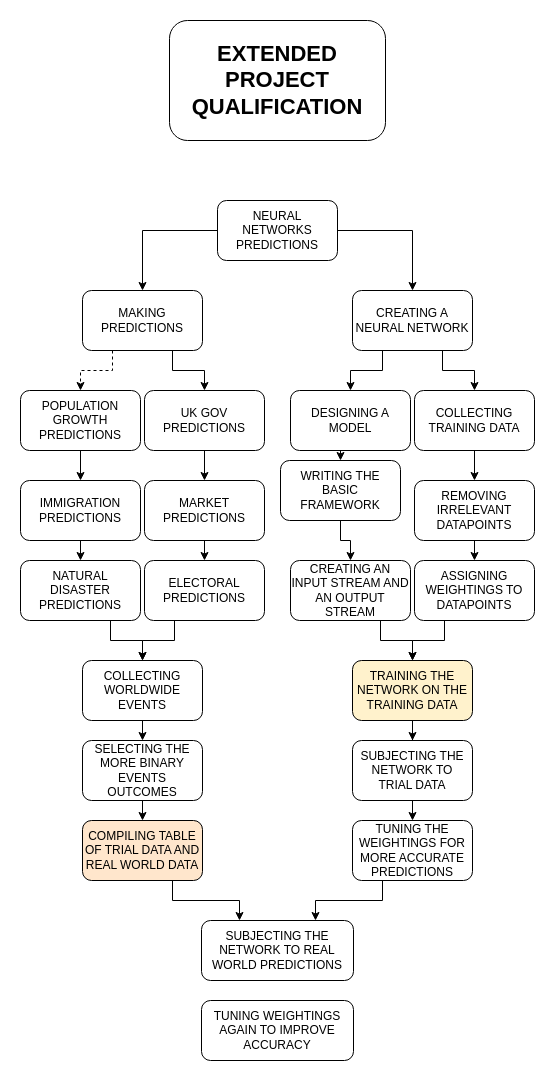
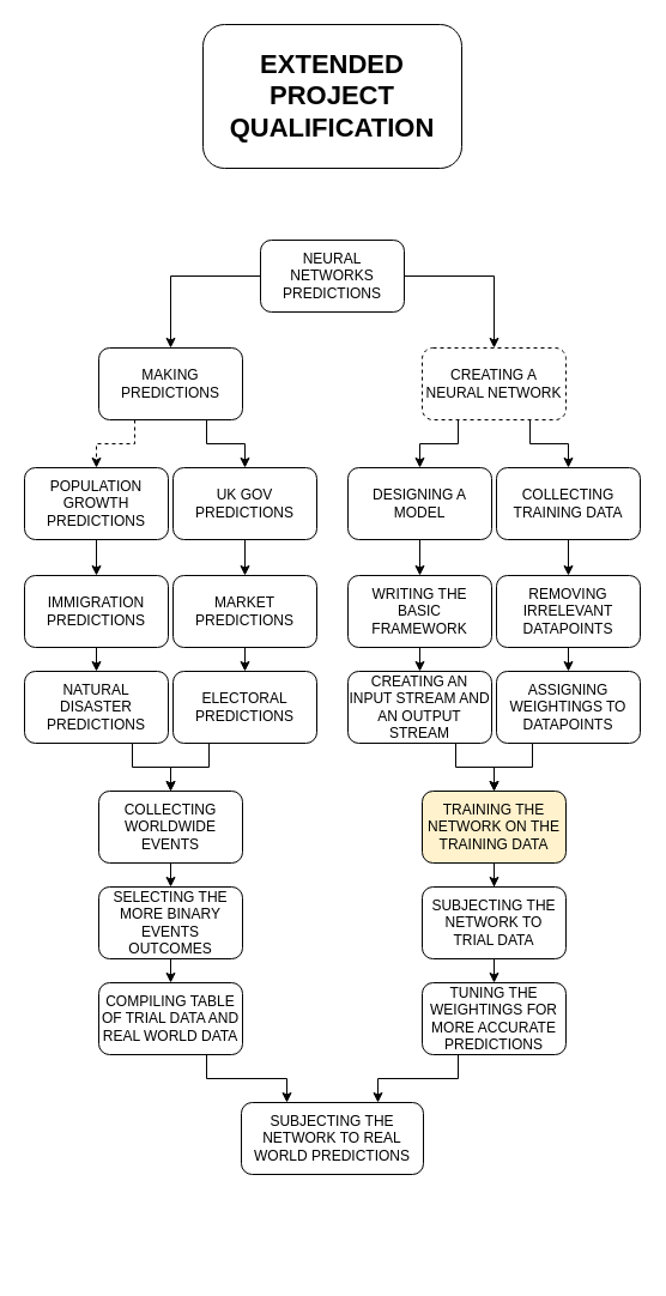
- <mxCell id="20" value="CREATING A NEURAL NETWORK" style="rounded=1;whiteSpace=wrap;html=1;" vertex="1" parent="1"><mxGeometry x="352" y="290" width="120" height="60" as="geometry" /></mxCell>
+ <mxCell id="20" value="CREATING A NEURAL NETWORK" style="rounded=1;whiteSpace=wrap;html=1;dashed=1;" vertex="1" parent="1"><mxGeometry x="352" y="290" width="120" height="60" as="geometry" /></mxCell>
- <mxCell id="11" value="WRITING THE BASIC FRAMEWORK" style="rounded=1;whiteSpace=wrap;html=1;" vertex="1" parent="1"><mxGeometry x="280" y="460" width="120" height="60" as="geometry" /></mxCell>
+ <mxCell id="11" value="WRITING THE BASIC FRAMEWORK" style="rounded=1;whiteSpace=wrap;html=1;" vertex="1" parent="1"><mxGeometry x="290" y="480" width="120" height="60" as="geometry" /></mxCell>
- <mxCell id="49" value="COMPILING TABLE OF TRIAL DATA AND REAL WORLD DATA" style="rounded=1;whiteSpace=wrap;html=1;fillColor=#ffe6cc;" vertex="1" parent="1"><mxGeometry x="82" y="820" width="120" height="60" as="geometry" /></mxCell>
+ <mxCell id="49" value="COMPILING TABLE OF TRIAL DATA AND REAL WORLD DATA" style="rounded=1;whiteSpace=wrap;html=1;" vertex="1" parent="1"><mxGeometry x="82" y="820" width="120" height="60" as="geometry" /></mxCell>
- <mxCell id="43" value="TUNING WEIGHTINGS AGAIN TO IMPROVE ACCURACY" style="rounded=1;whiteSpace=wrap;html=1;" vertex="1" parent="1"><mxGeometry x="201" y="1000" width="152" height="60" as="geometry" /></mxCell>
